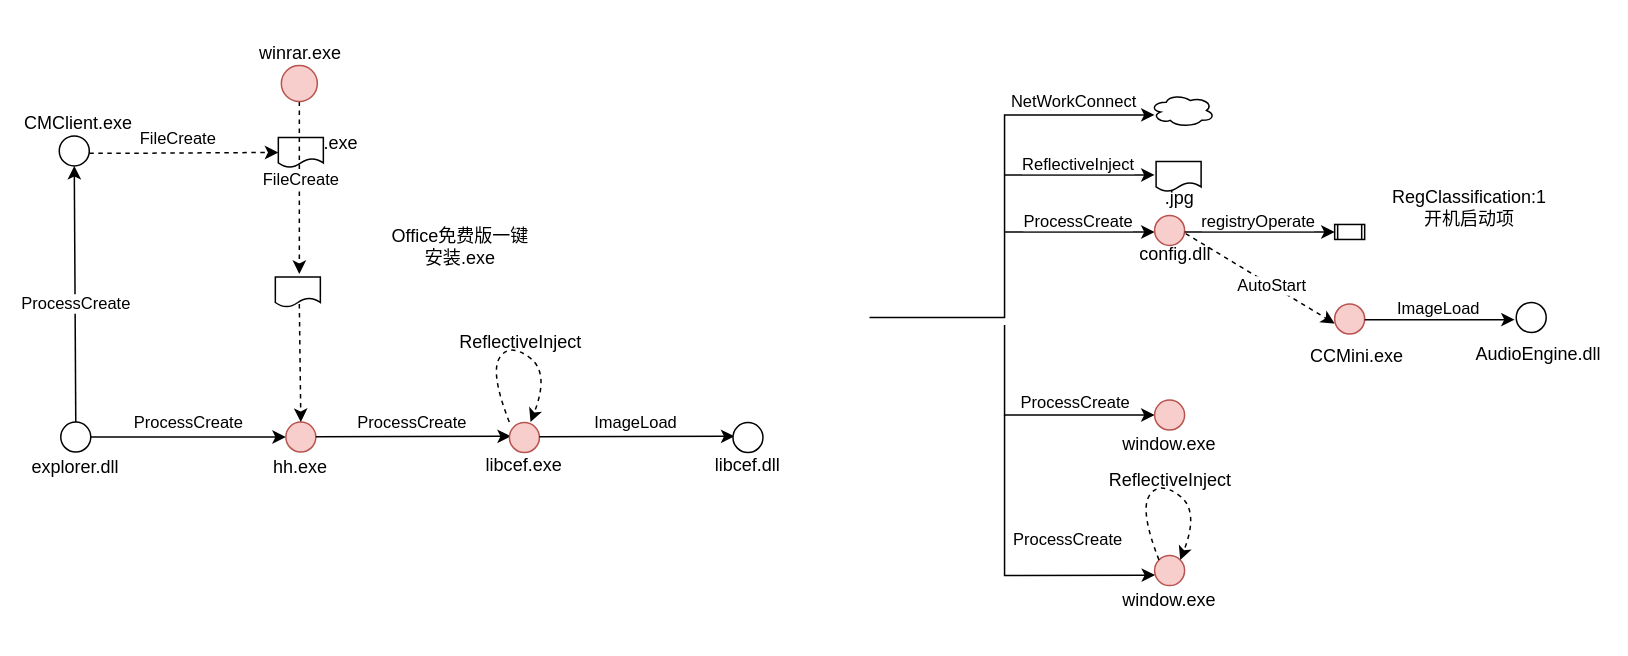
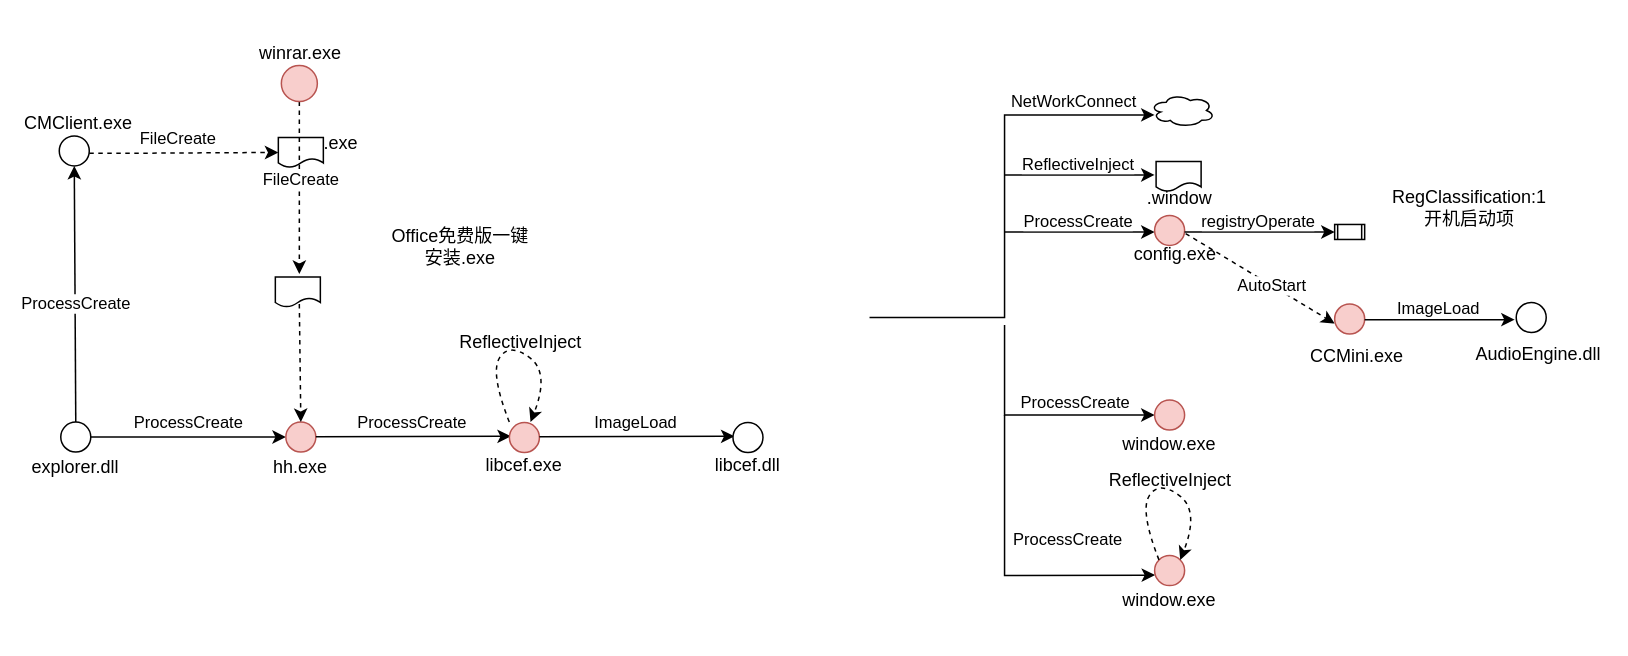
- <mxCell id="32" value=".jpg" style="text;strokeColor=none;align=center;fillColor=none;html=1;verticalAlign=middle;whiteSpace=wrap;rounded=0;" vertex="1" parent="1"><mxGeometry x="756" y="117" width="60" height="30" as="geometry" /></mxCell>
+ <mxCell id="32" value=".window" style="text;strokeColor=none;align=center;fillColor=none;html=1;verticalAlign=middle;whiteSpace=wrap;rounded=0;" vertex="1" parent="1"><mxGeometry x="756" y="117" width="60" height="30" as="geometry" /></mxCell>
- <mxCell id="35" value="config.dll" style="text;strokeColor=none;align=center;fillColor=none;html=1;verticalAlign=middle;whiteSpace=wrap;rounded=0;" vertex="1" parent="1"><mxGeometry x="753" y="154" width="60" height="30" as="geometry" /></mxCell>
+ <mxCell id="35" value="config.exe" style="text;strokeColor=none;align=center;fillColor=none;html=1;verticalAlign=middle;whiteSpace=wrap;rounded=0;" vertex="1" parent="1"><mxGeometry x="753" y="154" width="60" height="30" as="geometry" /></mxCell>
